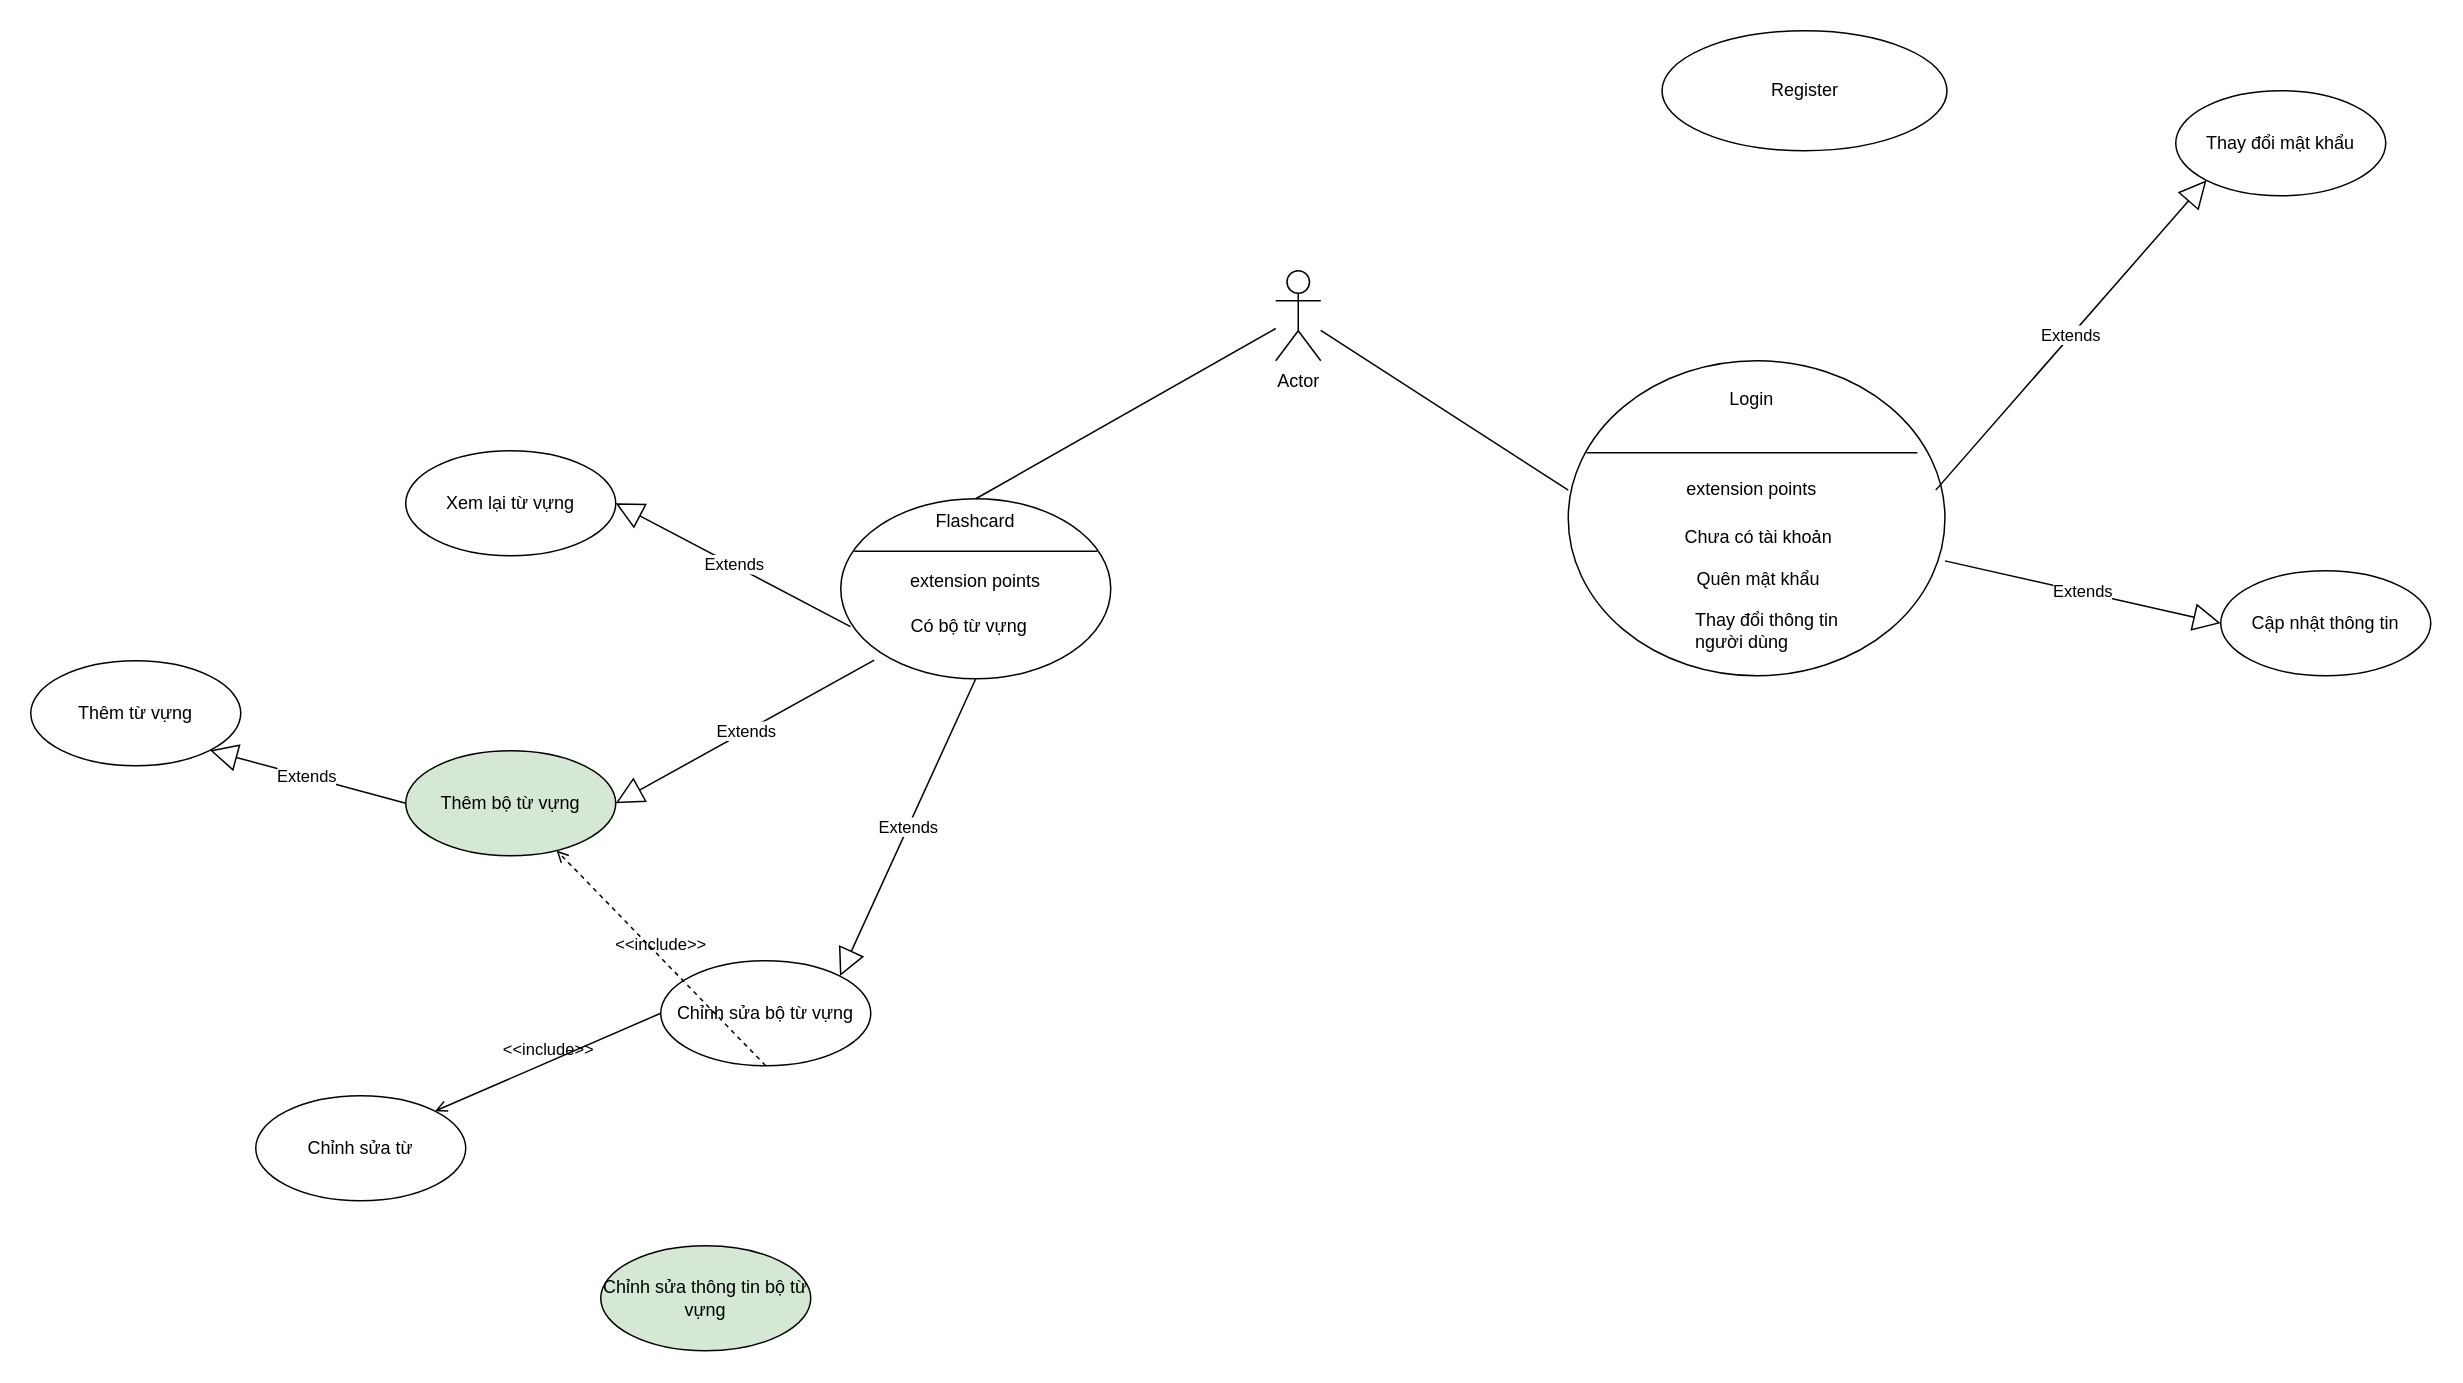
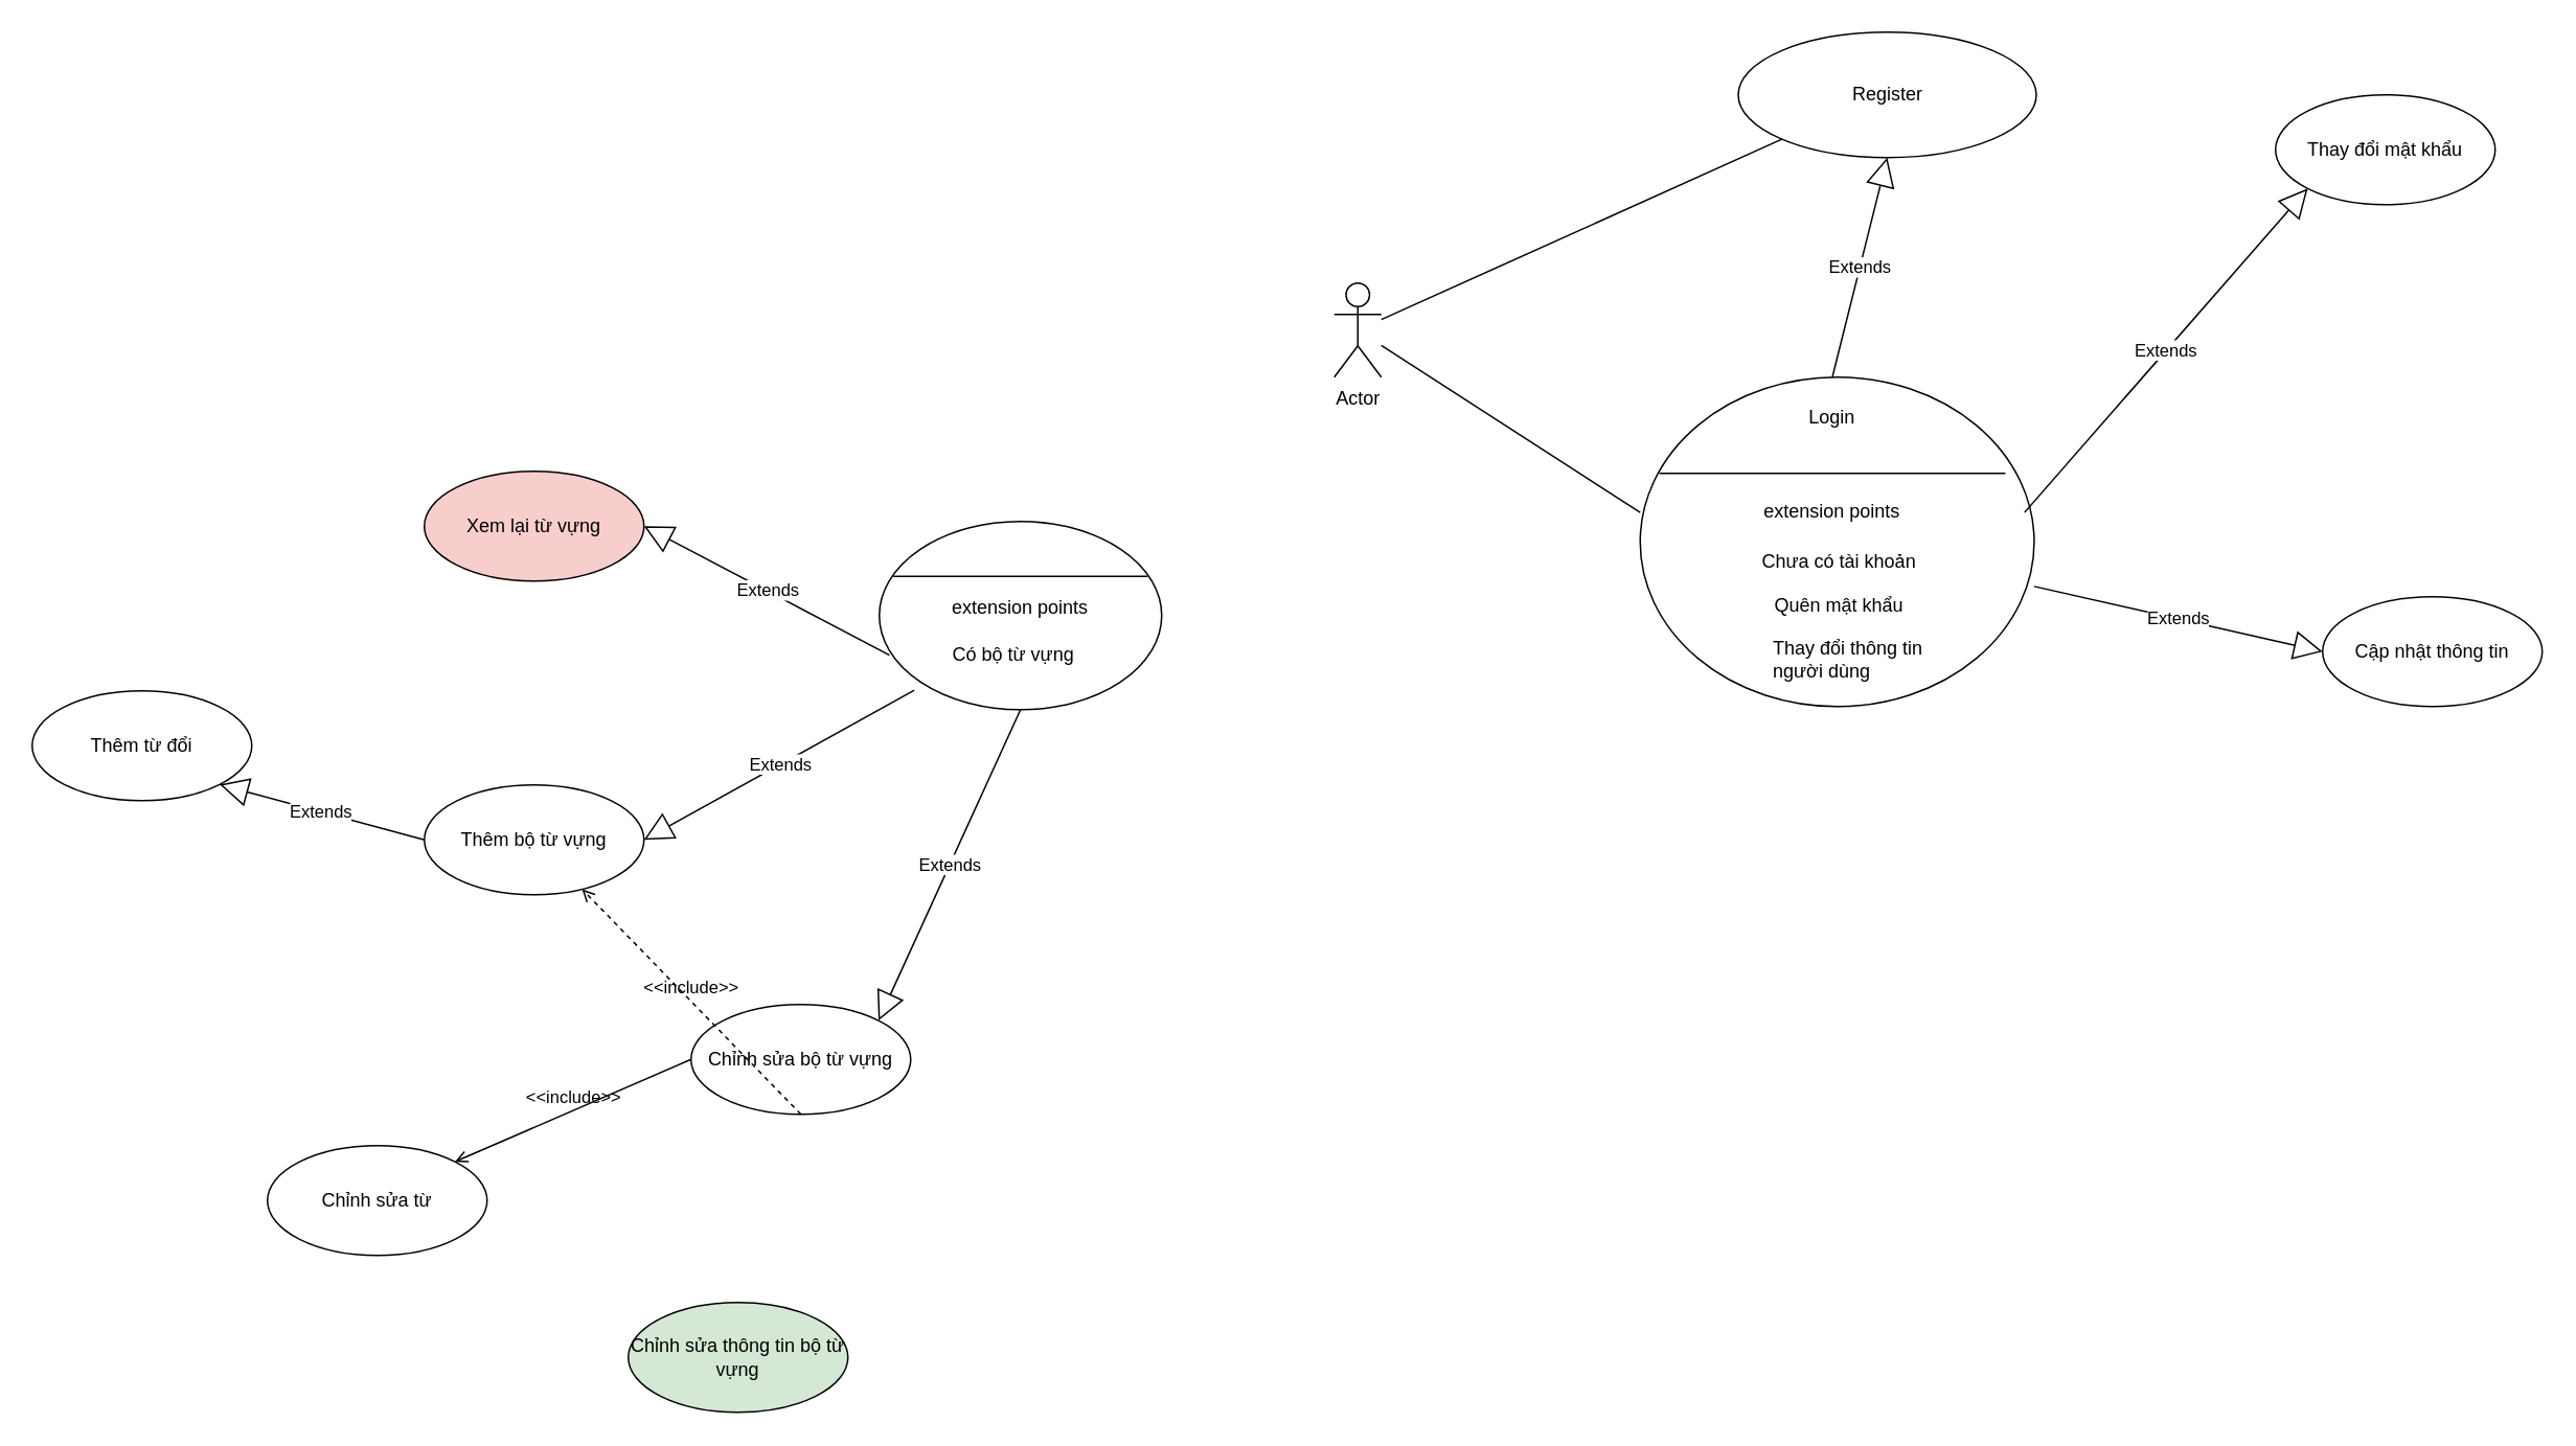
+ <mxCell id="4" value="" style="endArrow=none;html=1;rounded=0;entryX=0;entryY=1;entryDx=0;entryDy=0;" edge="1" parent="1" source="2" target="3"><mxGeometry width="50" height="50" relative="1" as="geometry"><mxPoint x="1160" y="260" as="sourcePoint" /><mxPoint x="1210" y="210" as="targetPoint" /></mxGeometry></mxCell>
+ <mxCell id="6" value="Extends" style="endArrow=block;endSize=16;endFill=0;html=1;rounded=0;exitX=0.5;exitY=0;exitDx=0;exitDy=0;entryX=0.5;entryY=1;entryDx=0;entryDy=0;" edge="1" parent="1" source="8" target="3"><mxGeometry width="160" relative="1" as="geometry"><mxPoint x="1120" y="200" as="sourcePoint" /><mxPoint x="1270" y="240" as="targetPoint" /></mxGeometry></mxCell>
- <mxCell id="23" value="" style="endArrow=none;html=1;rounded=0;entryX=0.5;entryY=0;entryDx=0;entryDy=0;" edge="1" parent="1" source="2" target="19"><mxGeometry width="50" height="50" relative="1" as="geometry"><mxPoint x="720" y="300" as="sourcePoint" /><mxPoint x="885" y="406" as="targetPoint" /></mxGeometry></mxCell>
- <mxCell id="24" value="Xem lại từ vựng" style="ellipse;whiteSpace=wrap;html=1;" vertex="1" parent="1"><mxGeometry x="270" y="300" width="140" height="70" as="geometry" /></mxCell>
+ <mxCell id="24" value="Xem lại từ vựng" style="ellipse;whiteSpace=wrap;html=1;fillColor=#f8cecc;" vertex="1" parent="1"><mxGeometry x="270" y="300" width="140" height="70" as="geometry" /></mxCell>
- <mxCell id="19" value="Flashcard" style="html=1;strokeColor=none;fillColor=none;align=center;verticalAlign=middle;rotatable=0;whiteSpace=wrap;" vertex="1" parent="18"><mxGeometry width="180" height="30" as="geometry" /></mxCell>
- <mxCell id="29" value="Thêm từ vựng" style="ellipse;whiteSpace=wrap;html=1;" vertex="1" parent="1"><mxGeometry x="20" y="440" width="140" height="70" as="geometry" /></mxCell>
+ <mxCell id="29" value="Thêm từ đổi" style="ellipse;whiteSpace=wrap;html=1;" vertex="1" parent="1"><mxGeometry x="20" y="440" width="140" height="70" as="geometry" /></mxCell>
- <mxCell id="26" value="Thêm bộ từ vựng" style="ellipse;whiteSpace=wrap;html=1;fillColor=#d5e8d4;" vertex="1" parent="1"><mxGeometry x="270" y="500" width="140" height="70" as="geometry" /></mxCell>
+ <mxCell id="26" value="Thêm bộ từ vựng" style="ellipse;whiteSpace=wrap;html=1;" vertex="1" parent="1"><mxGeometry x="270" y="500" width="140" height="70" as="geometry" /></mxCell>
